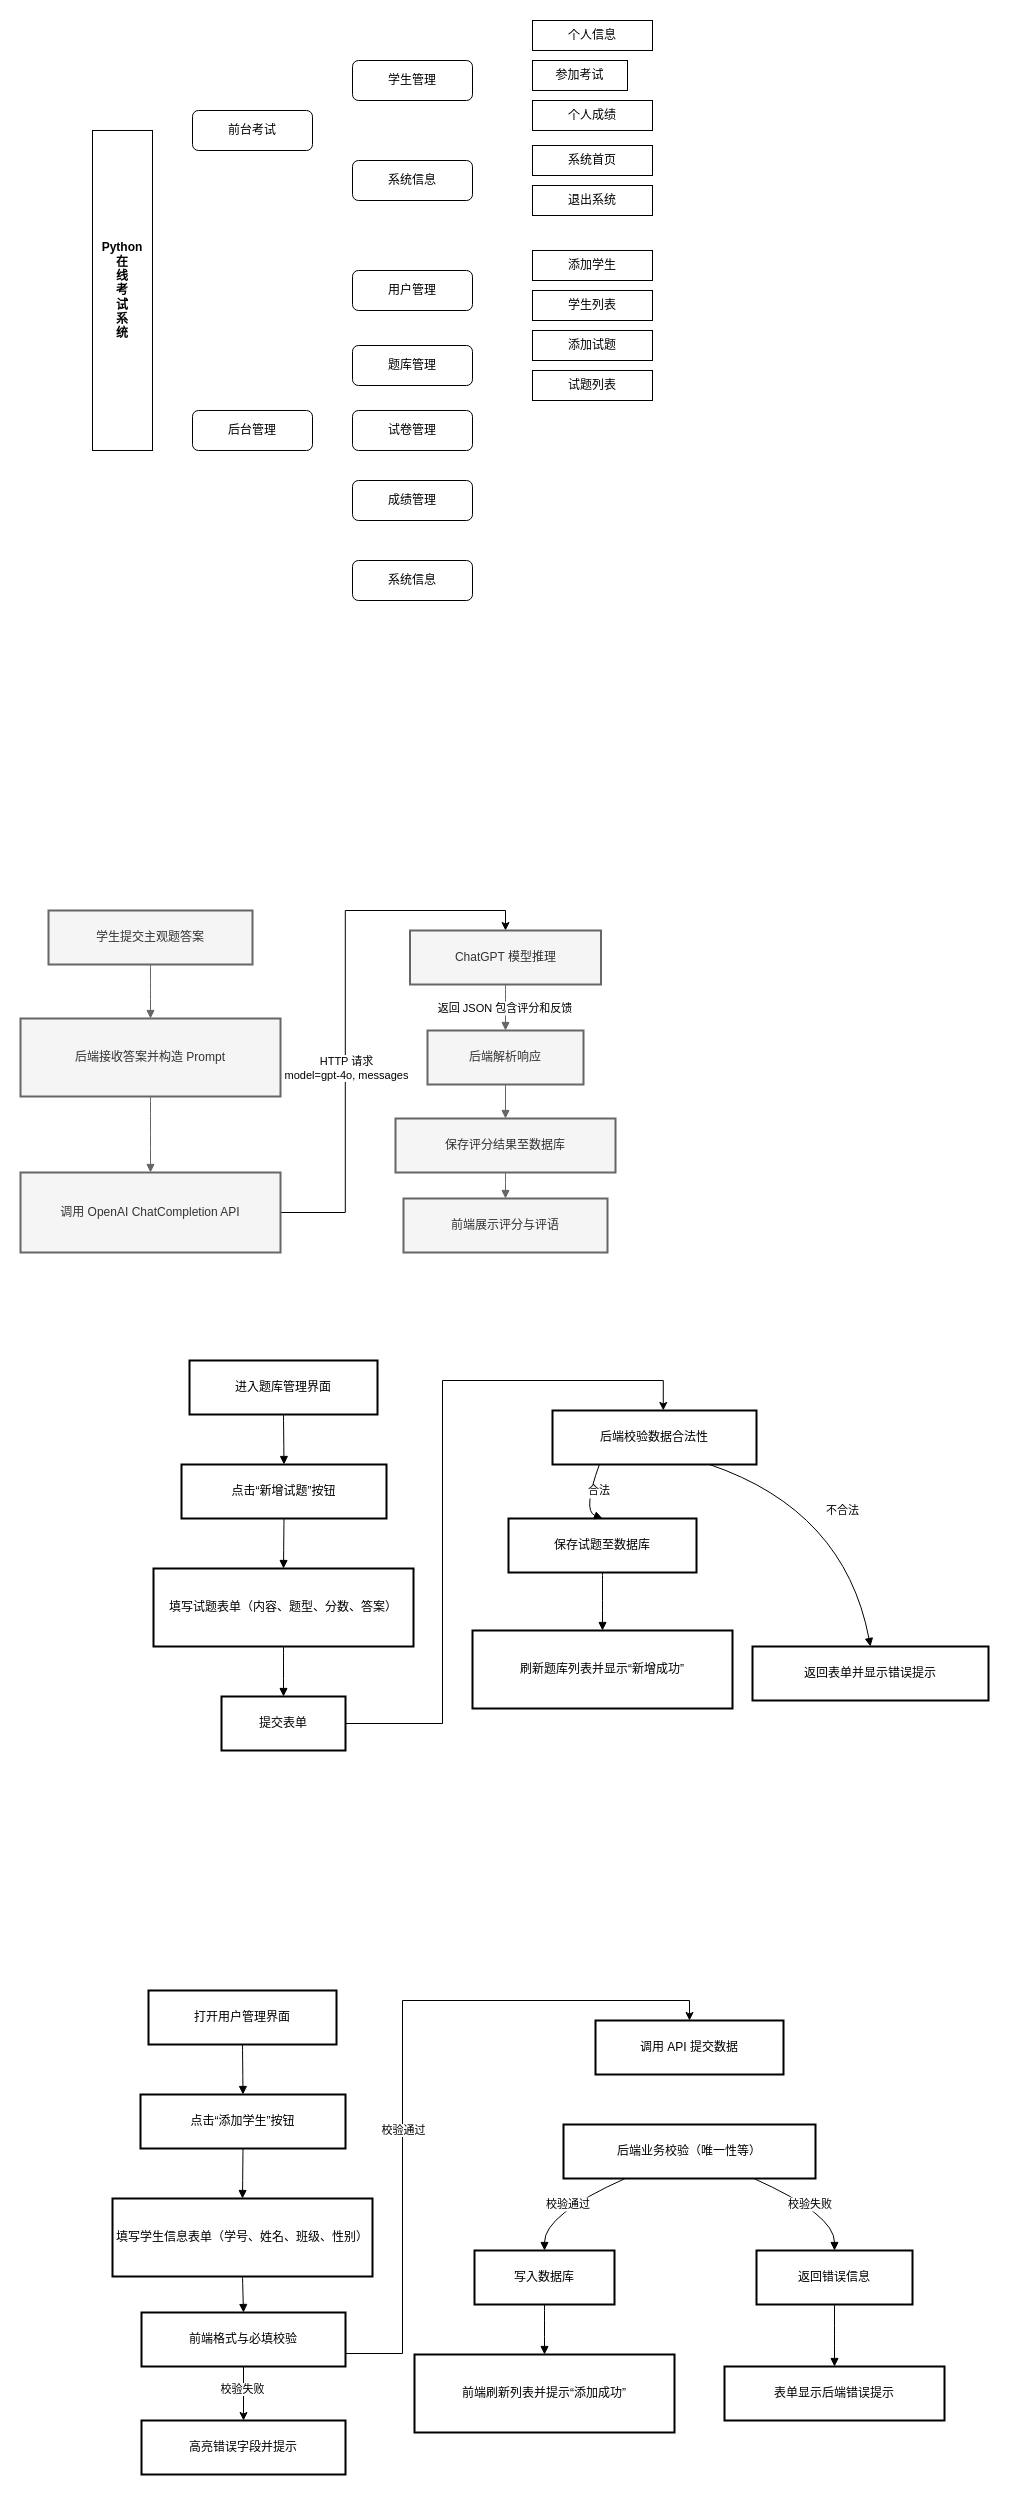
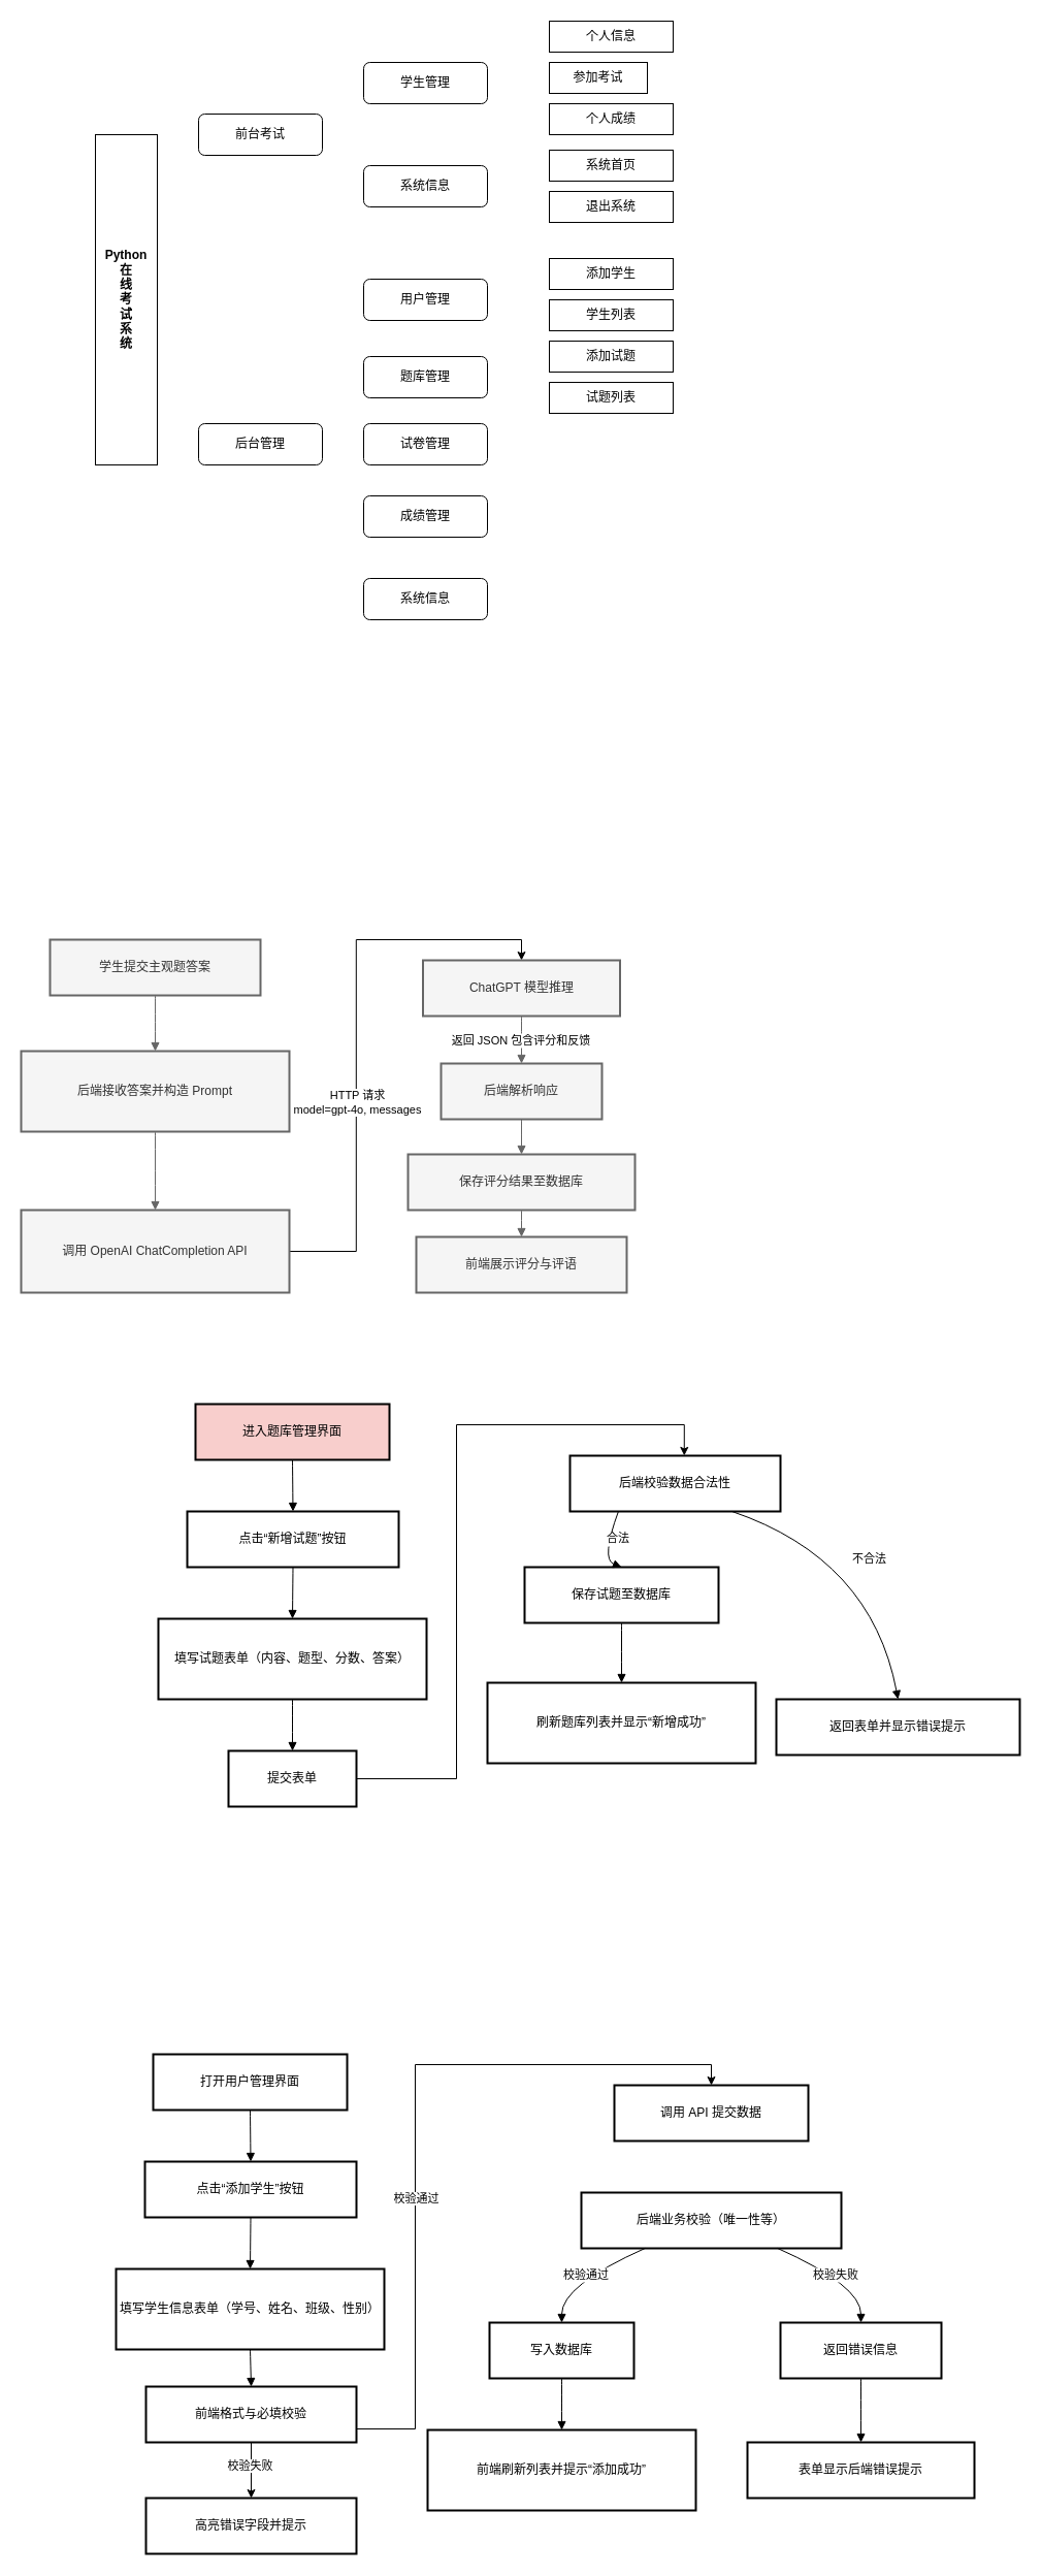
- <mxCell id="35" value="进入题库管理界面" style="whiteSpace=wrap;strokeWidth=2;" vertex="1" parent="1"><mxGeometry x="189" y="1360" width="188" height="54" as="geometry" /></mxCell>
+ <mxCell id="35" value="进入题库管理界面" style="whiteSpace=wrap;strokeWidth=2;fillColor=#f8cecc;" vertex="1" parent="1"><mxGeometry x="189" y="1360" width="188" height="54" as="geometry" /></mxCell>
